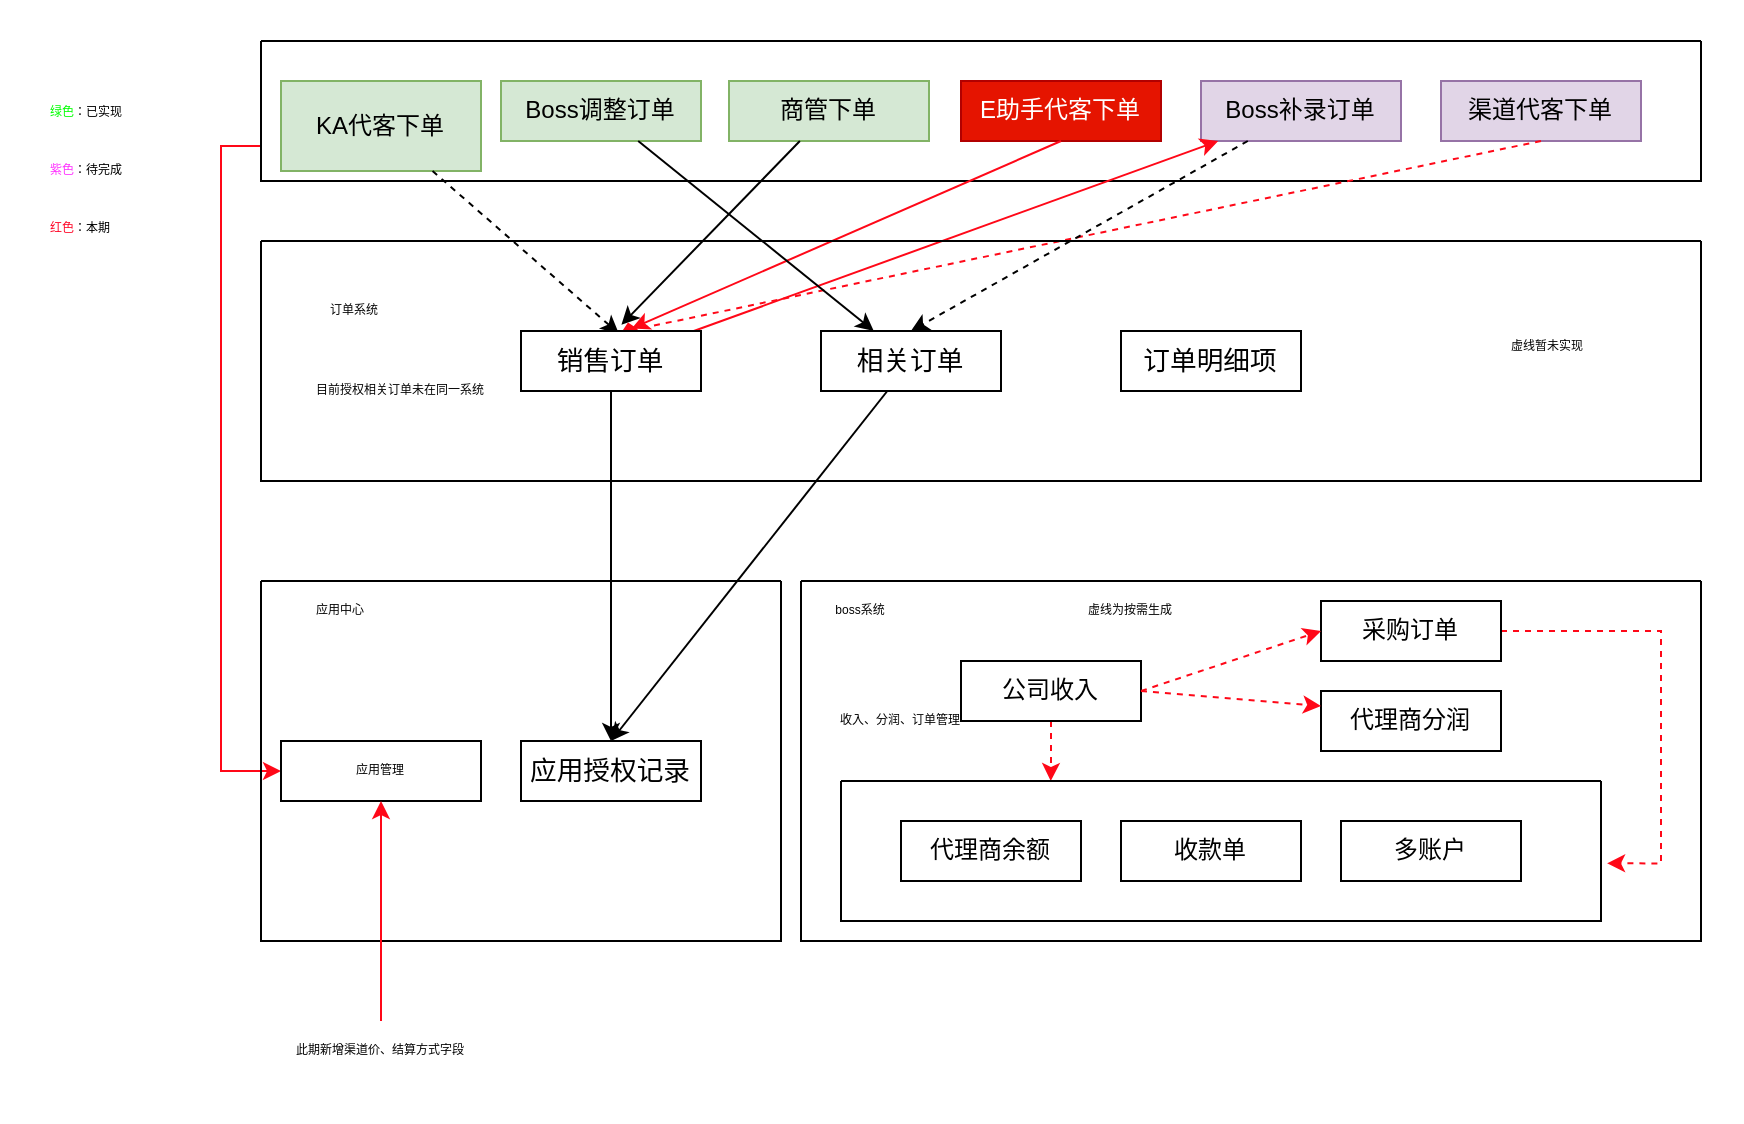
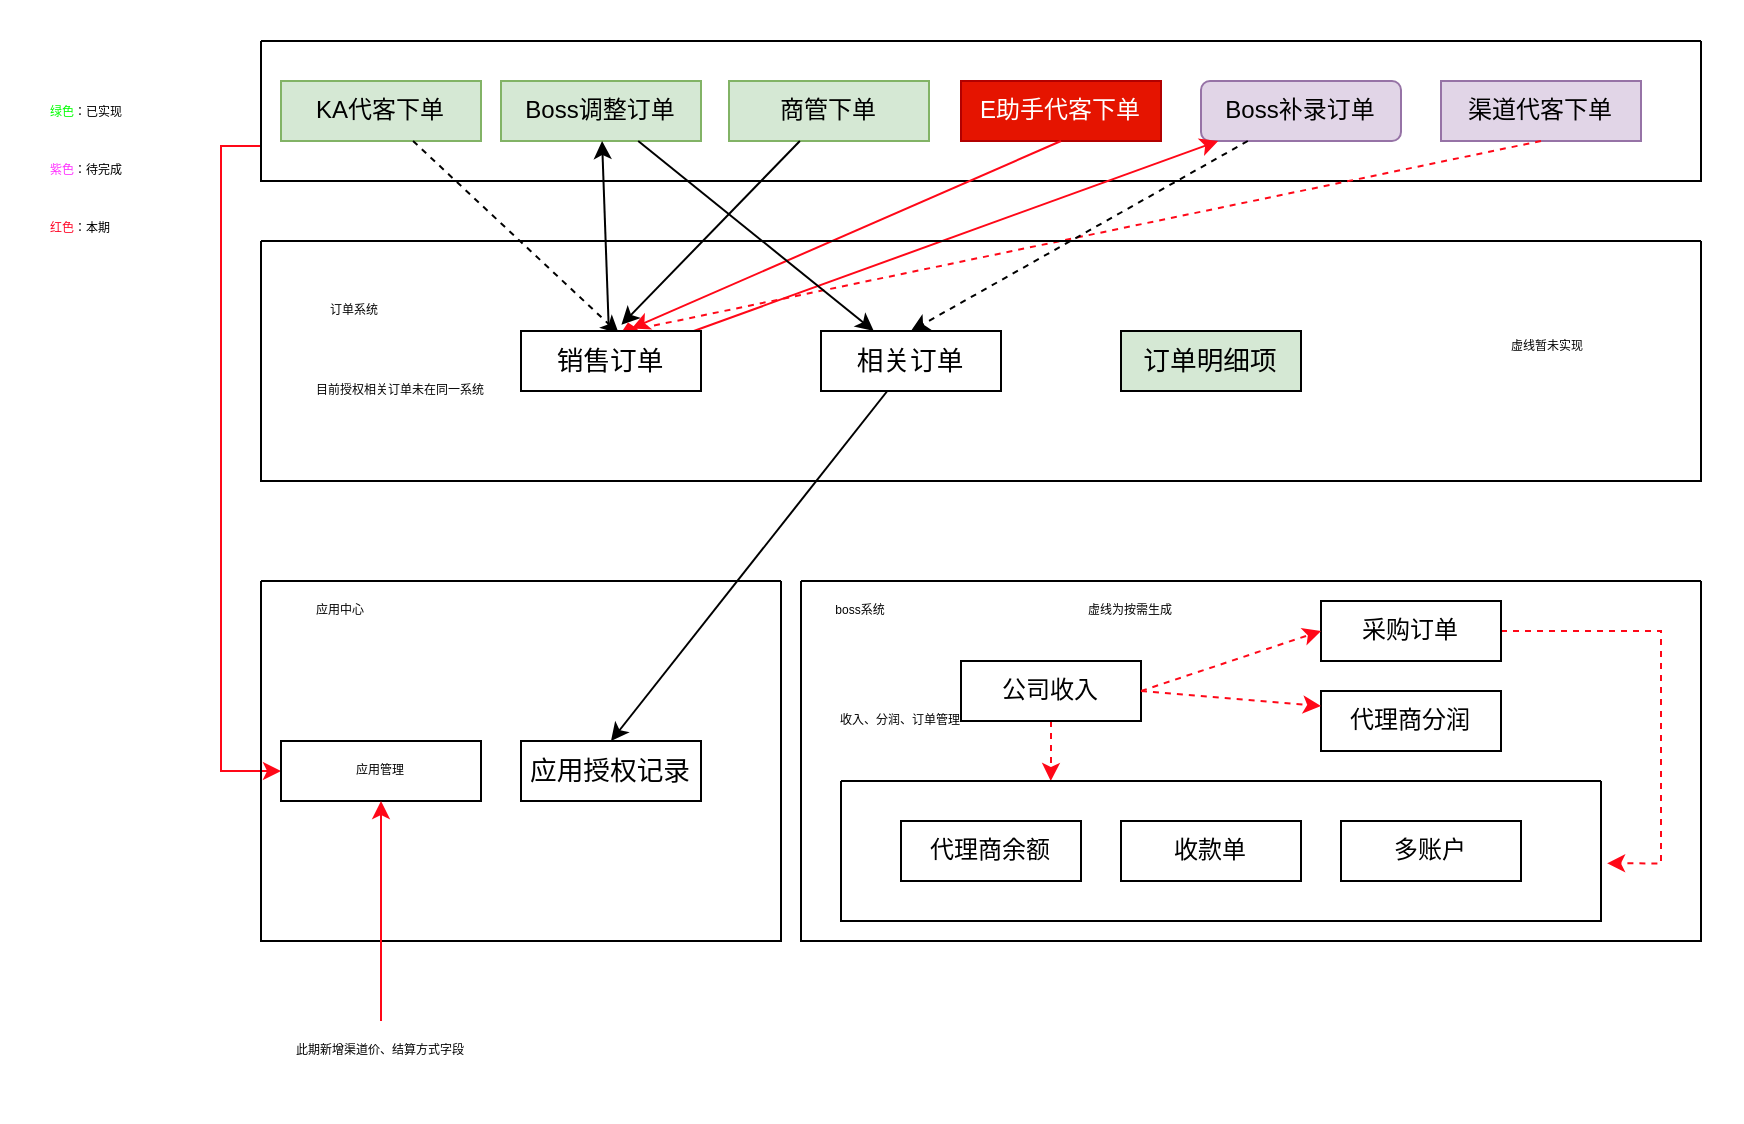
- <mxCell id="6" value="Boss补录订单" style="rounded=0;whiteSpace=wrap;html=1;fillColor=#e1d5e7;strokeColor=#9673a6;" vertex="1" parent="3"><mxGeometry x="470" y="20" width="100" height="30" as="geometry" /></mxCell>
+ <mxCell id="6" value="Boss补录订单" style="whiteSpace=wrap;html=1;fillColor=#e1d5e7;strokeColor=#9673a6;rounded=1;" vertex="1" parent="3"><mxGeometry x="470" y="20" width="100" height="30" as="geometry" /></mxCell>
- <mxCell id="4" value="KA代客下单" style="rounded=0;whiteSpace=wrap;html=1;fillColor=#d5e8d4;strokeColor=#82b366;" vertex="1" parent="3"><mxGeometry x="10" y="20" width="100" height="45" as="geometry" /></mxCell>
+ <mxCell id="4" value="KA代客下单" style="rounded=0;whiteSpace=wrap;html=1;fillColor=#d5e8d4;strokeColor=#82b366;" vertex="1" parent="3"><mxGeometry x="10" y="20" width="100" height="30" as="geometry" /></mxCell>
- <mxCell id="26" value="&lt;span style=&quot;font-size: 13.333px;&quot;&gt;订单明细项&lt;/span&gt;" style="rounded=0;whiteSpace=wrap;html=1;" vertex="1" parent="20"><mxGeometry x="430" y="45" width="90" height="30" as="geometry" /></mxCell>
+ <mxCell id="26" value="&lt;span style=&quot;font-size: 13.333px;&quot;&gt;订单明细项&lt;/span&gt;" style="rounded=0;whiteSpace=wrap;html=1;fillColor=#d5e8d4;" vertex="1" parent="20"><mxGeometry x="430" y="45" width="90" height="30" as="geometry" /></mxCell>
- <mxCell id="11" style="edgeStyle=none;rounded=0;sketch=0;orthogonalLoop=1;jettySize=auto;html=1;exitX=0.5;exitY=1;exitDx=0;exitDy=0;entryX=0.5;entryY=0;entryDx=0;entryDy=0;shadow=0;fontSize=6;fontColor=#FF0829;" edge="1" parent="1" source="24" target="28"><mxGeometry relative="1" as="geometry" /></mxCell>
+ <mxCell id="11" style="edgeStyle=none;rounded=0;sketch=0;orthogonalLoop=1;jettySize=auto;html=1;exitX=0.5;exitY=1;exitDx=0;exitDy=0;shadow=0;fontSize=6;fontColor=#FF0829;" edge="1" parent="1" source="24" target="7"><mxGeometry relative="1" as="geometry" /></mxCell>
